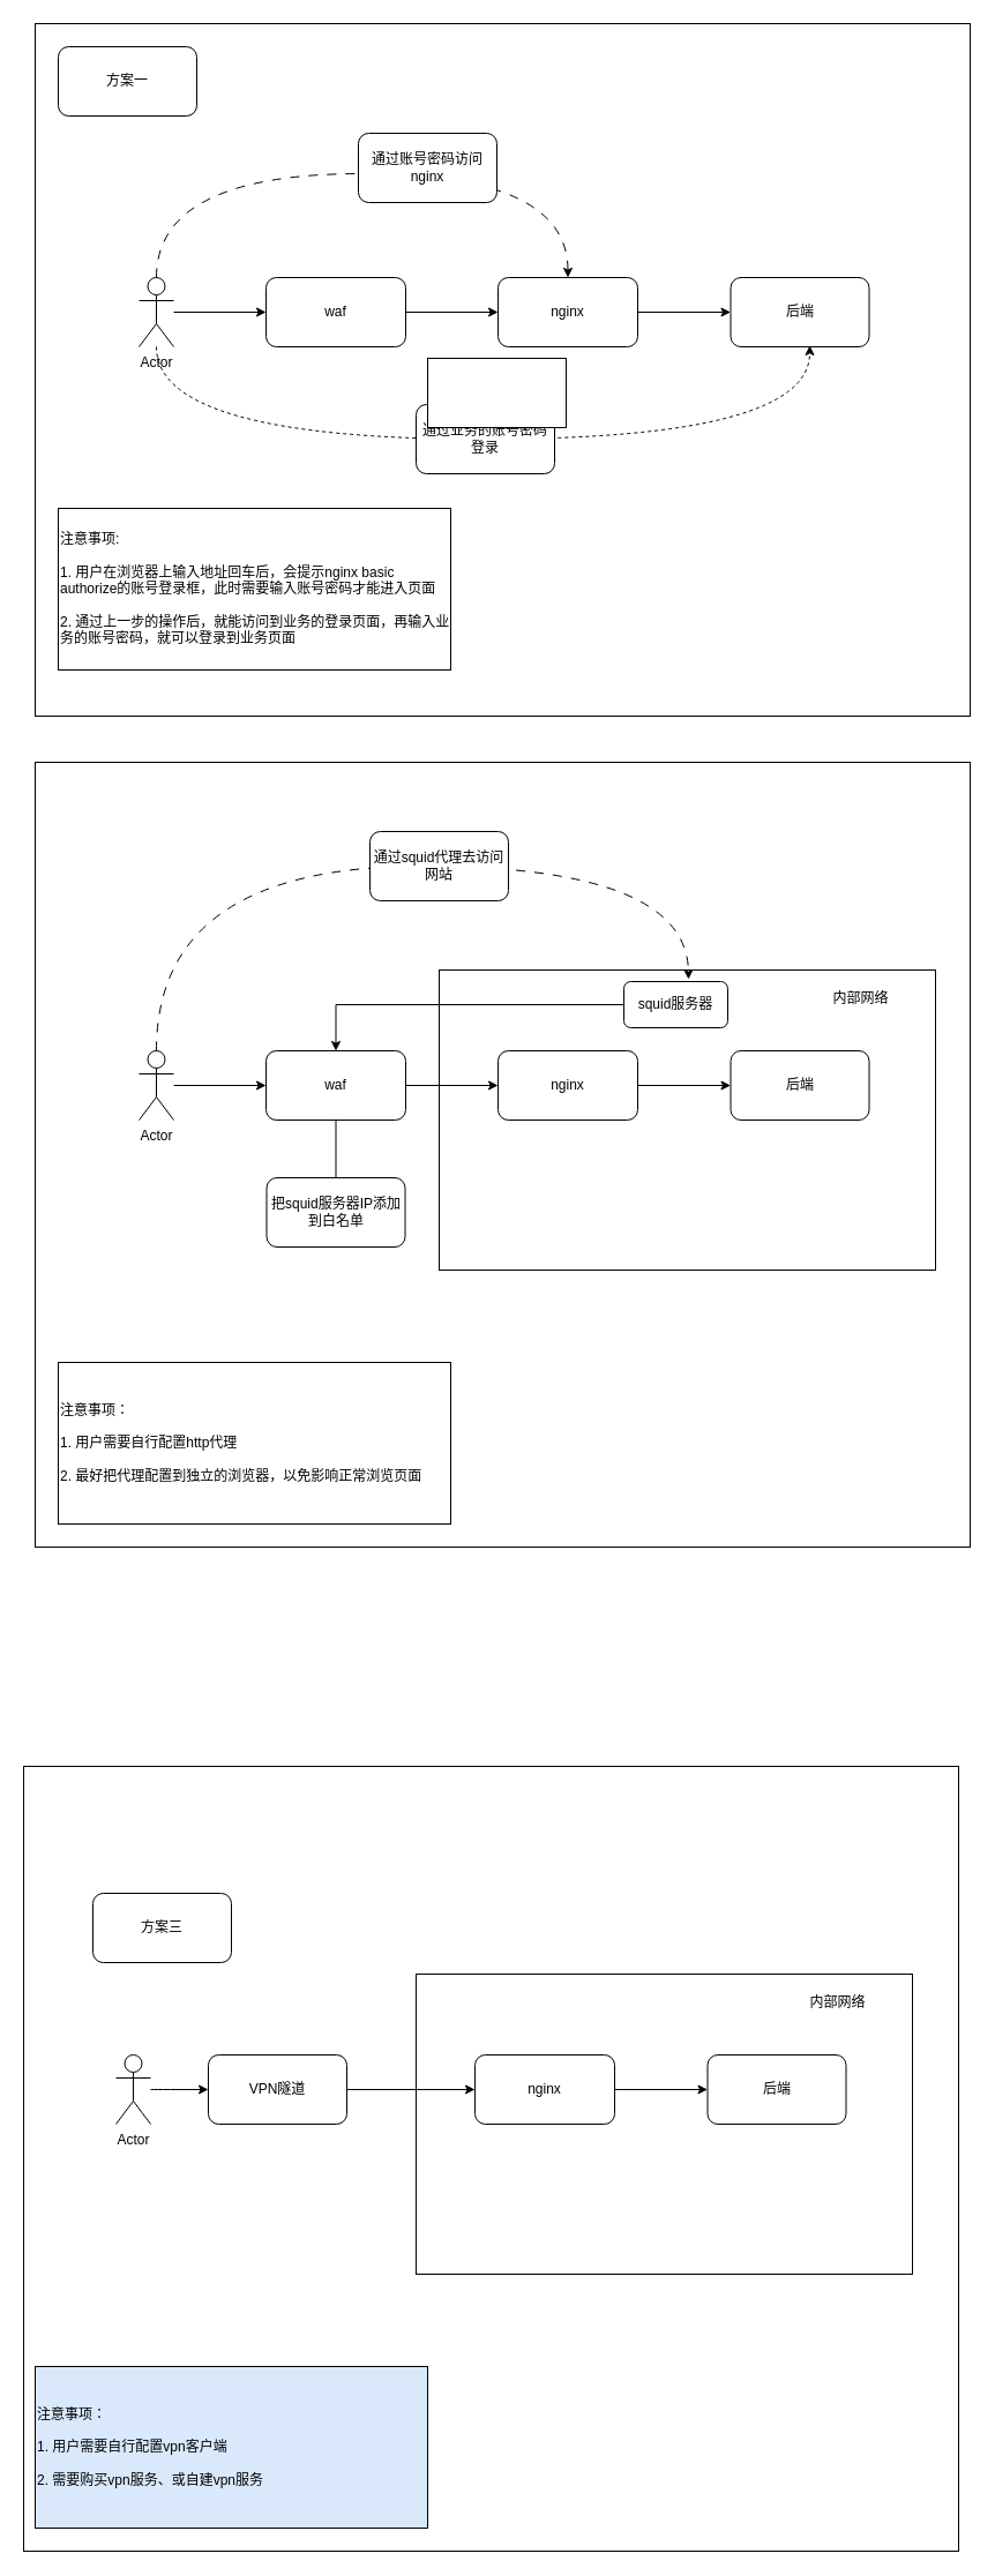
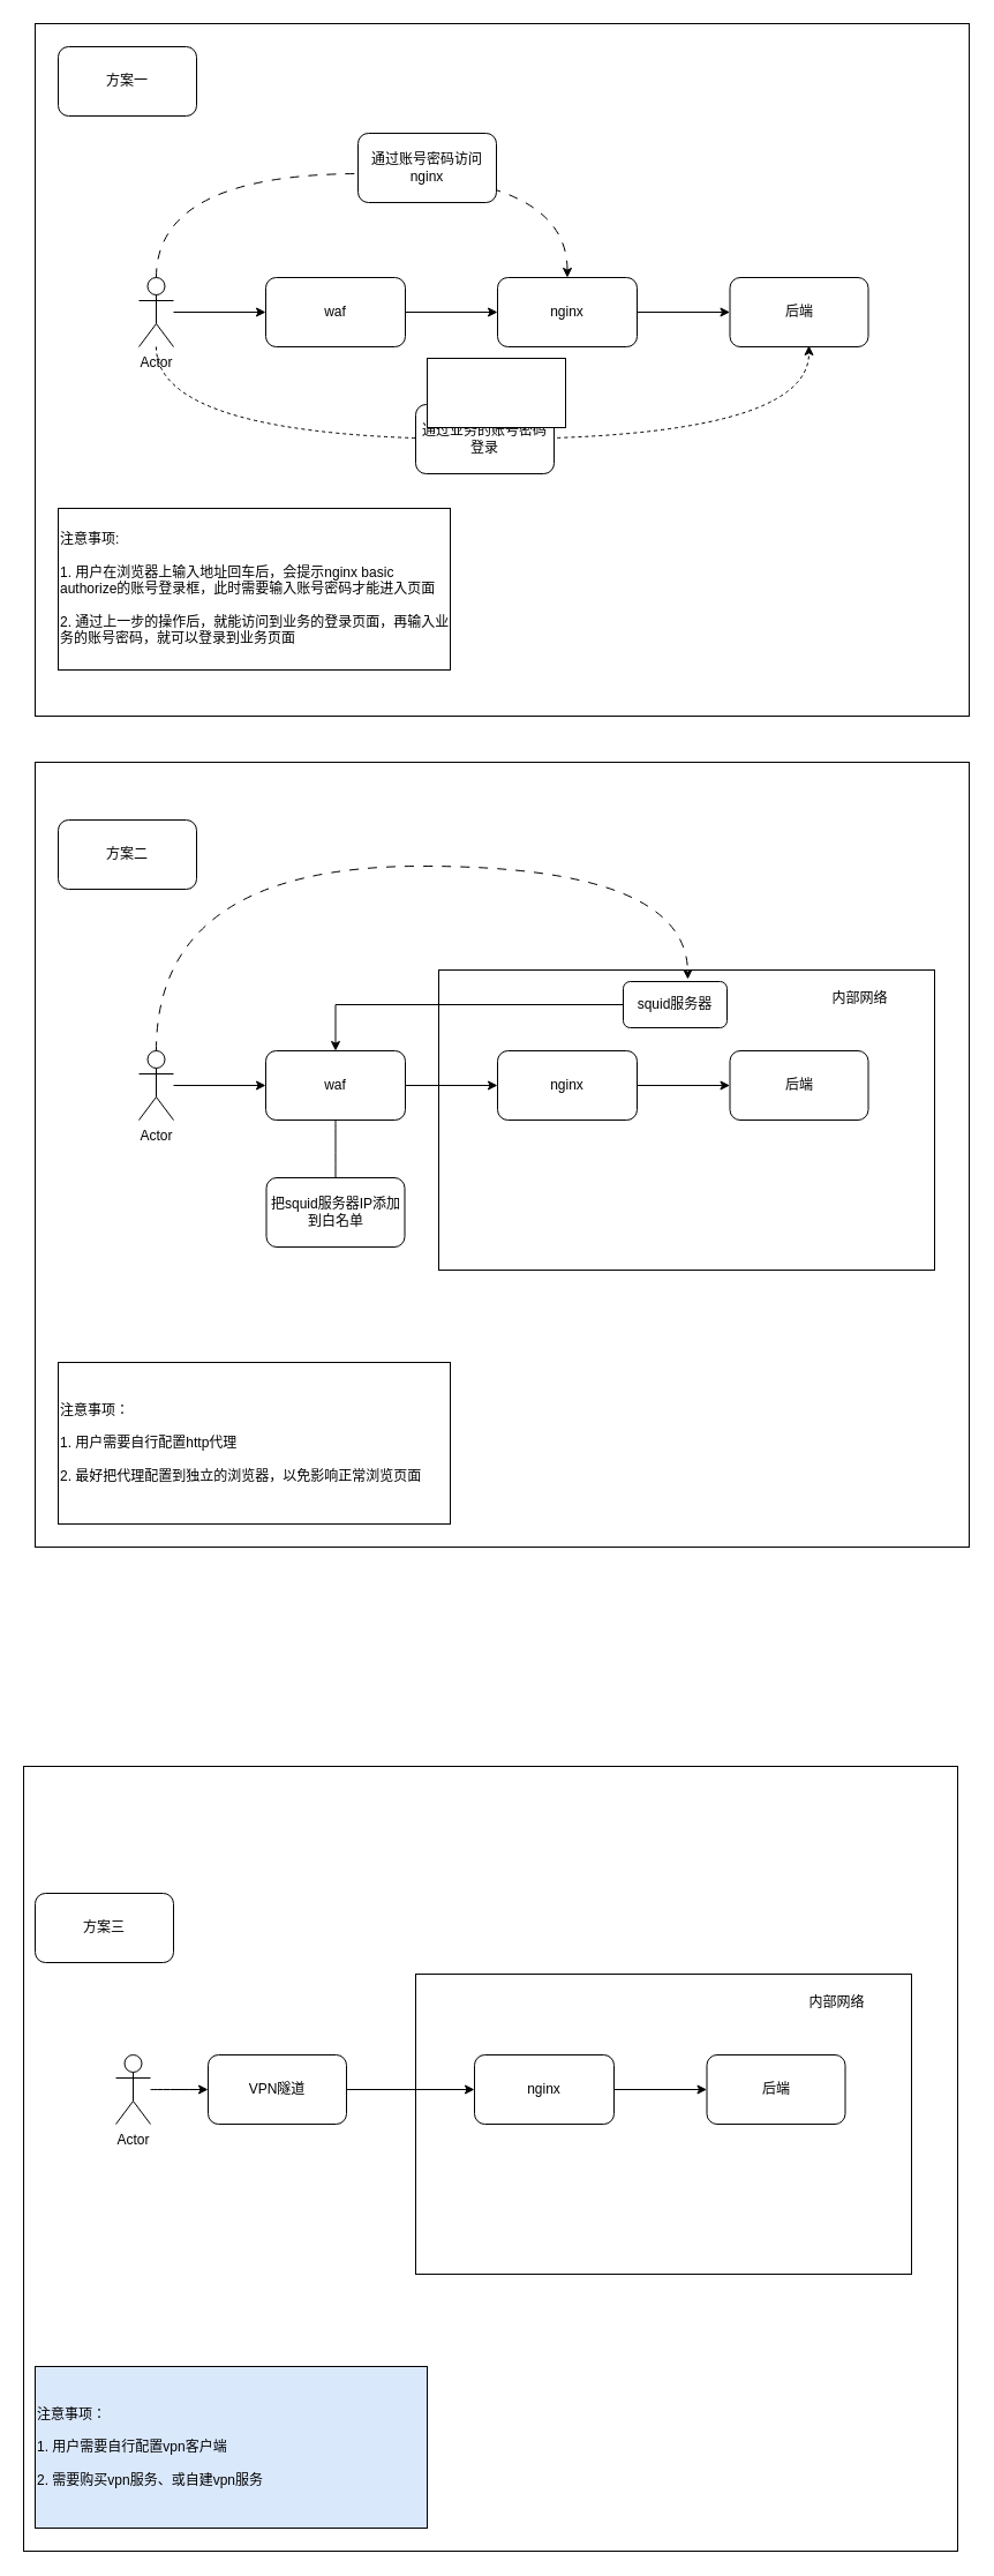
+ <mxCell id="30" value="方案二" style="rounded=1;whiteSpace=wrap;html=1;" vertex="1" parent="1"><mxGeometry x="50" y="710" width="120" height="60" as="geometry" /></mxCell>
- <mxCell id="28" value="通过squid代理去访问网站" style="rounded=1;whiteSpace=wrap;html=1;" vertex="1" parent="1"><mxGeometry x="320" y="720" width="120" height="60" as="geometry" /></mxCell>
- <mxCell id="44" value="方案三" style="rounded=1;whiteSpace=wrap;html=1;" vertex="1" parent="1"><mxGeometry x="80" y="1640" width="120" height="60" as="geometry" /></mxCell>
+ <mxCell id="44" value="方案三" style="rounded=1;whiteSpace=wrap;html=1;" vertex="1" parent="1"><mxGeometry x="30" y="1640" width="120" height="60" as="geometry" /></mxCell>
